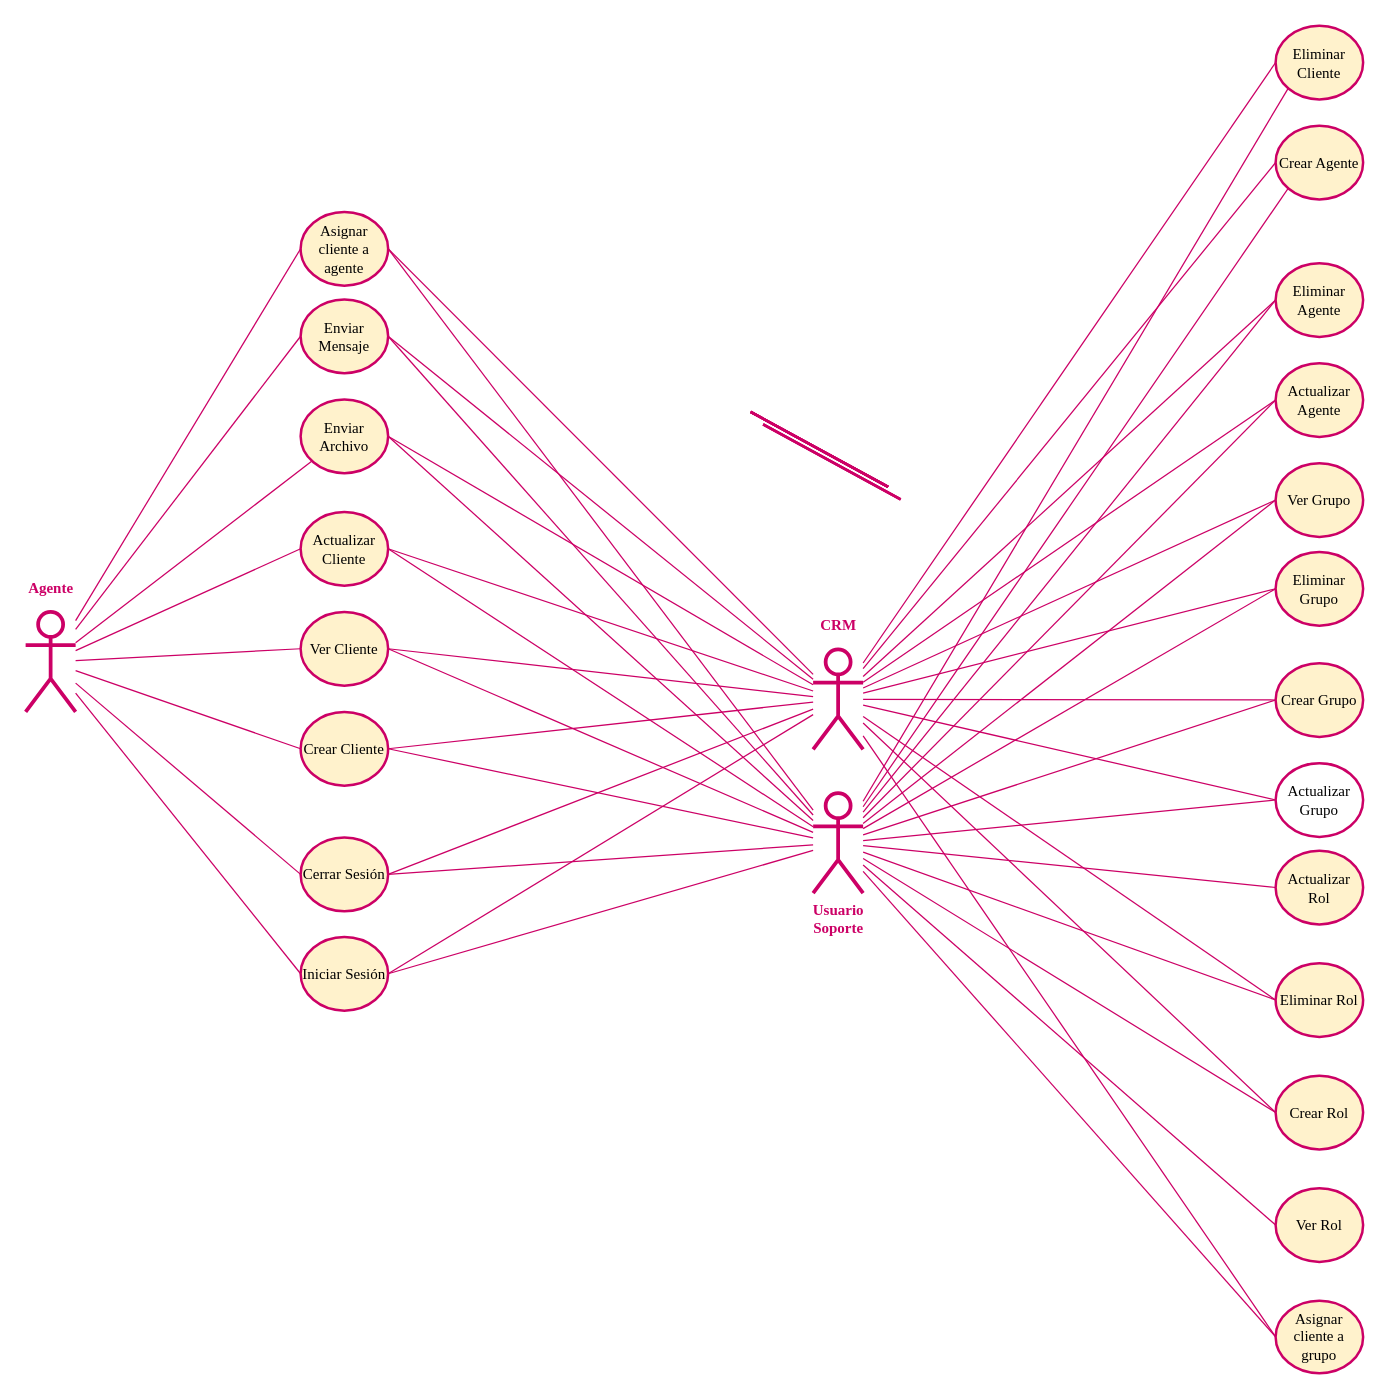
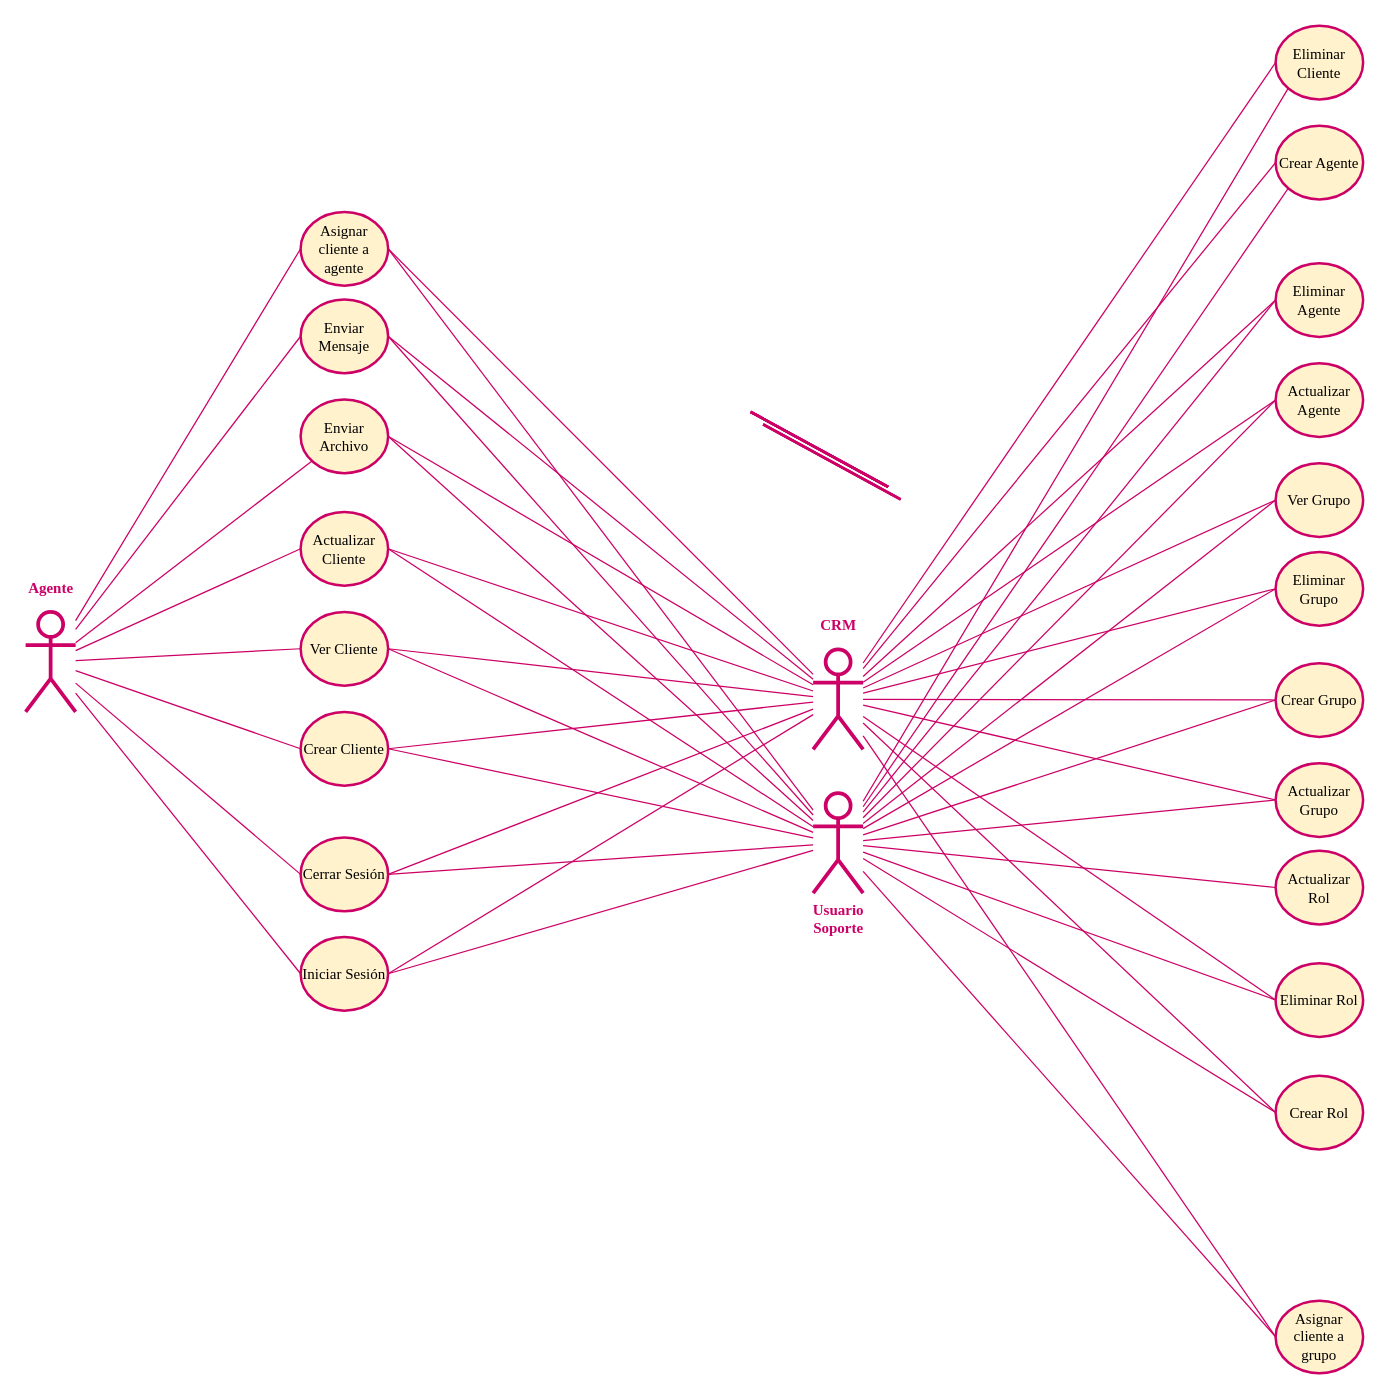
- <mxCell id="33" value="Actualizar Grupo" style="ellipse;whiteSpace=wrap;html=1;fontFamily=Tahoma;fillColor=#ffffff;strokeColor=#CC0066;strokeWidth=2;" vertex="1" parent="1"><mxGeometry x="1020" y="610" width="70" height="59" as="geometry" /></mxCell>
+ <mxCell id="33" value="Actualizar Grupo" style="ellipse;whiteSpace=wrap;html=1;fontFamily=Tahoma;fillColor=#fff2cc;strokeColor=#CC0066;strokeWidth=2;" vertex="1" parent="1"><mxGeometry x="1020" y="610" width="70" height="59" as="geometry" /></mxCell>
- <mxCell id="77" value="" style="endArrow=none;html=1;fontFamily=Tahoma;fontColor=#CC0066;strokeColor=#CC0066;strokeWidth=1;entryX=0;entryY=0.5;entryDx=0;entryDy=0;" edge="1" parent="1" source="3" target="37"><mxGeometry width="50" height="50" relative="1" as="geometry"><mxPoint x="490" y="39.005" as="sourcePoint" /><mxPoint x="600" y="99" as="targetPoint" /></mxGeometry></mxCell>
- <mxCell id="37" value="Ver Rol" style="ellipse;whiteSpace=wrap;html=1;fontFamily=Tahoma;fillColor=#fff2cc;strokeColor=#CC0066;strokeWidth=2;" vertex="1" parent="1"><mxGeometry x="1020" y="950" width="70" height="59" as="geometry" /></mxCell>
